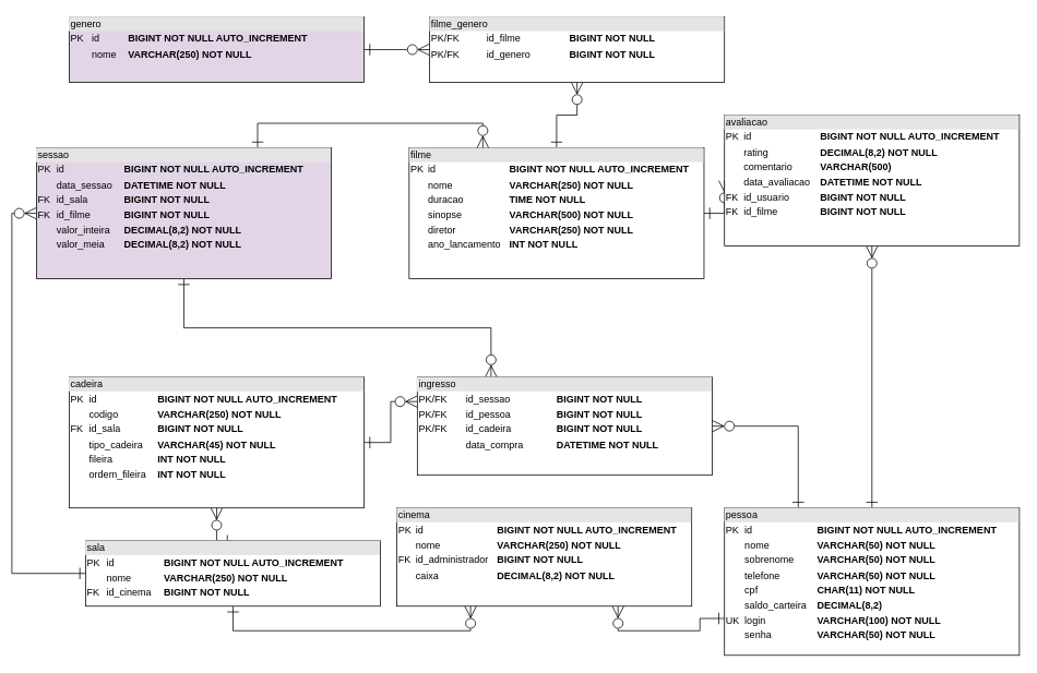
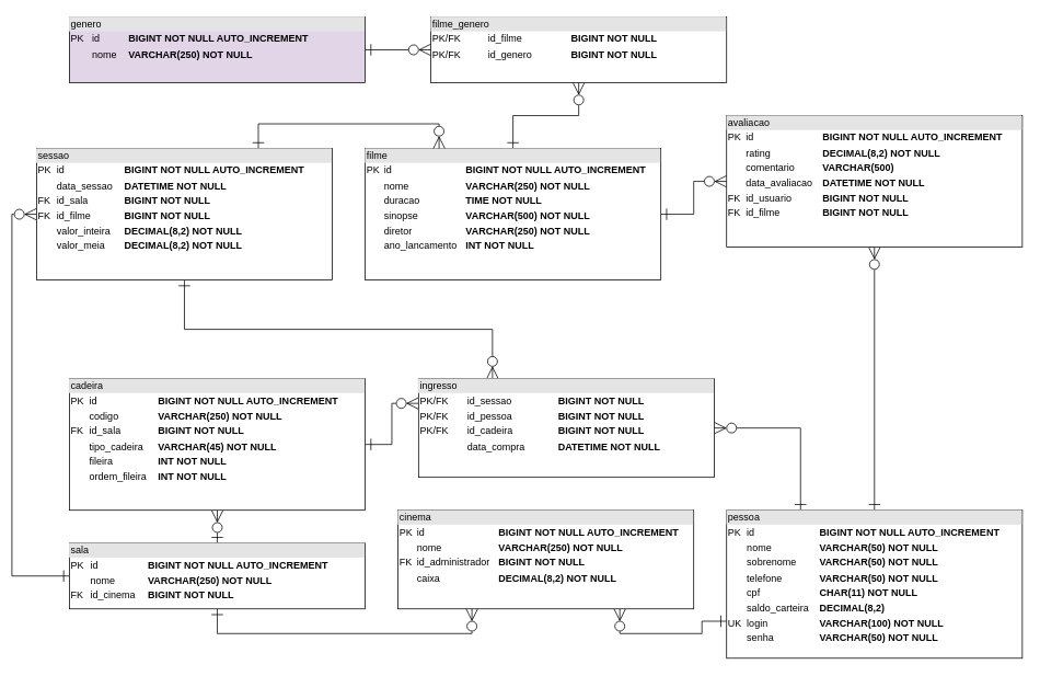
- <mxCell id="20" value="&lt;div style=&quot;box-sizing:border-box;width:100%;background:#e4e4e4;padding:2px;&quot;&gt;sessao&lt;/div&gt;&lt;table style=&quot;width:100%;font-size:1em;&quot; cellpadding=&quot;2&quot; cellspacing=&quot;0&quot;&gt;&lt;tbody&gt;&lt;tr&gt;&lt;td&gt;PK&lt;/td&gt;&lt;td&gt;id&lt;/td&gt;&lt;td&gt;&lt;b&gt;BIGINT&lt;/b&gt;&amp;nbsp;&lt;b&gt;NOT NULL AUTO_INCREMENT&lt;/b&gt;&lt;br&gt;&lt;/td&gt;&lt;/tr&gt;&lt;tr&gt;&lt;td&gt;&lt;br&gt;&lt;/td&gt;&lt;td&gt;data_sessao&lt;/td&gt;&lt;td&gt;&lt;b&gt;DATETIME NOT NULL&lt;/b&gt;&lt;/td&gt;&lt;/tr&gt;&lt;tr&gt;&lt;td&gt;FK&lt;/td&gt;&lt;td&gt;id_sala&lt;/td&gt;&lt;td&gt;&lt;b&gt;BIGINT NOT NULL&lt;/b&gt;&lt;/td&gt;&lt;/tr&gt;&lt;tr&gt;&lt;td&gt;FK&lt;/td&gt;&lt;td&gt;id_filme&lt;/td&gt;&lt;td&gt;&lt;b&gt;BIGINT NOT NULL&lt;/b&gt;&lt;/td&gt;&lt;/tr&gt;&lt;tr&gt;&lt;td&gt;&lt;br&gt;&lt;/td&gt;&lt;td&gt;valor_inteira&lt;/td&gt;&lt;td&gt;&lt;b&gt;DECIMAL(8,2) NOT NULL&lt;/b&gt;&lt;/td&gt;&lt;/tr&gt;&lt;tr&gt;&lt;td&gt;&lt;br&gt;&lt;/td&gt;&lt;td&gt;valor_meia&lt;/td&gt;&lt;td&gt;&lt;b&gt;DECIMAL(8,2) NOT NULL&lt;/b&gt;&lt;/td&gt;&lt;/tr&gt;&lt;/tbody&gt;&lt;/table&gt;" style="verticalAlign=top;align=left;overflow=fill;html=1;fillColor=#e1d5e7;" parent="1" vertex="1"><mxGeometry y="180" width="360" height="160" as="geometry" x="20" /></mxCell>
+ <mxCell id="20" value="&lt;div style=&quot;box-sizing:border-box;width:100%;background:#e4e4e4;padding:2px;&quot;&gt;sessao&lt;/div&gt;&lt;table style=&quot;width:100%;font-size:1em;&quot; cellpadding=&quot;2&quot; cellspacing=&quot;0&quot;&gt;&lt;tbody&gt;&lt;tr&gt;&lt;td&gt;PK&lt;/td&gt;&lt;td&gt;id&lt;/td&gt;&lt;td&gt;&lt;b&gt;BIGINT&lt;/b&gt;&amp;nbsp;&lt;b&gt;NOT NULL AUTO_INCREMENT&lt;/b&gt;&lt;br&gt;&lt;/td&gt;&lt;/tr&gt;&lt;tr&gt;&lt;td&gt;&lt;br&gt;&lt;/td&gt;&lt;td&gt;data_sessao&lt;/td&gt;&lt;td&gt;&lt;b&gt;DATETIME NOT NULL&lt;/b&gt;&lt;/td&gt;&lt;/tr&gt;&lt;tr&gt;&lt;td&gt;FK&lt;/td&gt;&lt;td&gt;id_sala&lt;/td&gt;&lt;td&gt;&lt;b&gt;BIGINT NOT NULL&lt;/b&gt;&lt;/td&gt;&lt;/tr&gt;&lt;tr&gt;&lt;td&gt;FK&lt;/td&gt;&lt;td&gt;id_filme&lt;/td&gt;&lt;td&gt;&lt;b&gt;BIGINT NOT NULL&lt;/b&gt;&lt;/td&gt;&lt;/tr&gt;&lt;tr&gt;&lt;td&gt;&lt;br&gt;&lt;/td&gt;&lt;td&gt;valor_inteira&lt;/td&gt;&lt;td&gt;&lt;b&gt;DECIMAL(8,2) NOT NULL&lt;/b&gt;&lt;/td&gt;&lt;/tr&gt;&lt;tr&gt;&lt;td&gt;&lt;br&gt;&lt;/td&gt;&lt;td&gt;valor_meia&lt;/td&gt;&lt;td&gt;&lt;b&gt;DECIMAL(8,2) NOT NULL&lt;/b&gt;&lt;/td&gt;&lt;/tr&gt;&lt;/tbody&gt;&lt;/table&gt;" style="verticalAlign=top;align=left;overflow=fill;html=1;" parent="1" vertex="1"><mxGeometry y="180" width="360" height="160" as="geometry" x="20" /></mxCell>
- <mxCell id="13" value="&lt;div style=&quot;box-sizing:border-box;width:100%;background:#e4e4e4;padding:2px;&quot;&gt;filme&lt;/div&gt;&lt;table style=&quot;width:100%;font-size:1em;&quot; cellpadding=&quot;2&quot; cellspacing=&quot;0&quot;&gt;&lt;tbody&gt;&lt;tr&gt;&lt;td&gt;PK&lt;/td&gt;&lt;td&gt;id&lt;/td&gt;&lt;td&gt;&lt;b&gt;BIGINT&lt;/b&gt;&amp;nbsp;&lt;b&gt;NOT NULL AUTO_INCREMENT&lt;/b&gt;&lt;br&gt;&lt;/td&gt;&lt;/tr&gt;&lt;tr&gt;&lt;td&gt;&lt;br&gt;&lt;/td&gt;&lt;td&gt;nome&lt;/td&gt;&lt;td&gt;&lt;b&gt;VARCHAR(250) NOT NULL&lt;/b&gt;&lt;/td&gt;&lt;/tr&gt;&lt;tr&gt;&lt;td&gt;&lt;br&gt;&lt;/td&gt;&lt;td&gt;duracao&lt;/td&gt;&lt;td&gt;&lt;b&gt;TIME NOT NULL&lt;/b&gt;&lt;/td&gt;&lt;/tr&gt;&lt;tr&gt;&lt;td&gt;&lt;br&gt;&lt;/td&gt;&lt;td&gt;sinopse&lt;/td&gt;&lt;td&gt;&lt;b&gt;VARCHAR(500) NOT NULL&lt;/b&gt;&lt;/td&gt;&lt;/tr&gt;&lt;tr&gt;&lt;td&gt;&lt;br&gt;&lt;/td&gt;&lt;td&gt;diretor&lt;/td&gt;&lt;td&gt;&lt;b&gt;VARCHAR(250) NOT NULL&lt;/b&gt;&lt;/td&gt;&lt;/tr&gt;&lt;tr&gt;&lt;td&gt;&lt;br&gt;&lt;/td&gt;&lt;td&gt;ano_lancamento&lt;/td&gt;&lt;td&gt;&lt;b&gt;INT NOT NULL&lt;/b&gt;&lt;/td&gt;&lt;/tr&gt;&lt;/tbody&gt;&lt;/table&gt;" style="verticalAlign=top;align=left;overflow=fill;html=1;" parent="1" vertex="1"><mxGeometry x="475" y="180" width="360" height="160" as="geometry" /></mxCell>
+ <mxCell id="13" value="&lt;div style=&quot;box-sizing:border-box;width:100%;background:#e4e4e4;padding:2px;&quot;&gt;filme&lt;/div&gt;&lt;table style=&quot;width:100%;font-size:1em;&quot; cellpadding=&quot;2&quot; cellspacing=&quot;0&quot;&gt;&lt;tbody&gt;&lt;tr&gt;&lt;td&gt;PK&lt;/td&gt;&lt;td&gt;id&lt;/td&gt;&lt;td&gt;&lt;b&gt;BIGINT&lt;/b&gt;&amp;nbsp;&lt;b&gt;NOT NULL AUTO_INCREMENT&lt;/b&gt;&lt;br&gt;&lt;/td&gt;&lt;/tr&gt;&lt;tr&gt;&lt;td&gt;&lt;br&gt;&lt;/td&gt;&lt;td&gt;nome&lt;/td&gt;&lt;td&gt;&lt;b&gt;VARCHAR(250) NOT NULL&lt;/b&gt;&lt;/td&gt;&lt;/tr&gt;&lt;tr&gt;&lt;td&gt;&lt;br&gt;&lt;/td&gt;&lt;td&gt;duracao&lt;/td&gt;&lt;td&gt;&lt;b&gt;TIME NOT NULL&lt;/b&gt;&lt;/td&gt;&lt;/tr&gt;&lt;tr&gt;&lt;td&gt;&lt;br&gt;&lt;/td&gt;&lt;td&gt;sinopse&lt;/td&gt;&lt;td&gt;&lt;b&gt;VARCHAR(500) NOT NULL&lt;/b&gt;&lt;/td&gt;&lt;/tr&gt;&lt;tr&gt;&lt;td&gt;&lt;br&gt;&lt;/td&gt;&lt;td&gt;diretor&lt;/td&gt;&lt;td&gt;&lt;b&gt;VARCHAR(250) NOT NULL&lt;/b&gt;&lt;/td&gt;&lt;/tr&gt;&lt;tr&gt;&lt;td&gt;&lt;br&gt;&lt;/td&gt;&lt;td&gt;ano_lancamento&lt;/td&gt;&lt;td&gt;&lt;b&gt;INT NOT NULL&lt;/b&gt;&lt;/td&gt;&lt;/tr&gt;&lt;/tbody&gt;&lt;/table&gt;" style="verticalAlign=top;align=left;overflow=fill;html=1;" parent="1" vertex="1"><mxGeometry x="420" y="180" width="360" height="160" as="geometry" /></mxCell>
- <mxCell id="10" value="&lt;div style=&quot;box-sizing:border-box;width:100%;background:#e4e4e4;padding:2px;&quot;&gt;sala&lt;/div&gt;&lt;table style=&quot;width:100%;font-size:1em;&quot; cellpadding=&quot;2&quot; cellspacing=&quot;0&quot;&gt;&lt;tbody&gt;&lt;tr&gt;&lt;td&gt;PK&lt;/td&gt;&lt;td&gt;id&lt;/td&gt;&lt;td&gt;&lt;b&gt;BIGINT&lt;/b&gt;&amp;nbsp;&lt;b&gt;NOT NULL AUTO_INCREMENT&lt;/b&gt;&lt;br&gt;&lt;/td&gt;&lt;/tr&gt;&lt;tr&gt;&lt;td&gt;&lt;br&gt;&lt;/td&gt;&lt;td&gt;nome&lt;/td&gt;&lt;td&gt;&lt;b&gt;VARCHAR(250) NOT NULL&lt;/b&gt;&lt;/td&gt;&lt;/tr&gt;&lt;tr&gt;&lt;td&gt;FK&lt;/td&gt;&lt;td&gt;id_cinema&lt;/td&gt;&lt;td&gt;&lt;b&gt;BIGINT NOT NULL&lt;/b&gt;&lt;/td&gt;&lt;/tr&gt;&lt;/tbody&gt;&lt;/table&gt;" style="verticalAlign=top;align=left;overflow=fill;html=1;" parent="1" vertex="1"><mxGeometry x="80" y="660" width="360" height="80" as="geometry" /></mxCell>
+ <mxCell id="10" value="&lt;div style=&quot;box-sizing:border-box;width:100%;background:#e4e4e4;padding:2px;&quot;&gt;sala&lt;/div&gt;&lt;table style=&quot;width:100%;font-size:1em;&quot; cellpadding=&quot;2&quot; cellspacing=&quot;0&quot;&gt;&lt;tbody&gt;&lt;tr&gt;&lt;td&gt;PK&lt;/td&gt;&lt;td&gt;id&lt;/td&gt;&lt;td&gt;&lt;b&gt;BIGINT&lt;/b&gt;&amp;nbsp;&lt;b&gt;NOT NULL AUTO_INCREMENT&lt;/b&gt;&lt;br&gt;&lt;/td&gt;&lt;/tr&gt;&lt;tr&gt;&lt;td&gt;&lt;br&gt;&lt;/td&gt;&lt;td&gt;nome&lt;/td&gt;&lt;td&gt;&lt;b&gt;VARCHAR(250) NOT NULL&lt;/b&gt;&lt;/td&gt;&lt;/tr&gt;&lt;tr&gt;&lt;td&gt;FK&lt;/td&gt;&lt;td&gt;id_cinema&lt;/td&gt;&lt;td&gt;&lt;b&gt;BIGINT NOT NULL&lt;/b&gt;&lt;/td&gt;&lt;/tr&gt;&lt;/tbody&gt;&lt;/table&gt;" style="verticalAlign=top;align=left;overflow=fill;html=1;" parent="1" vertex="1"><mxGeometry x="60" y="660" width="360" height="80" as="geometry" /></mxCell>
